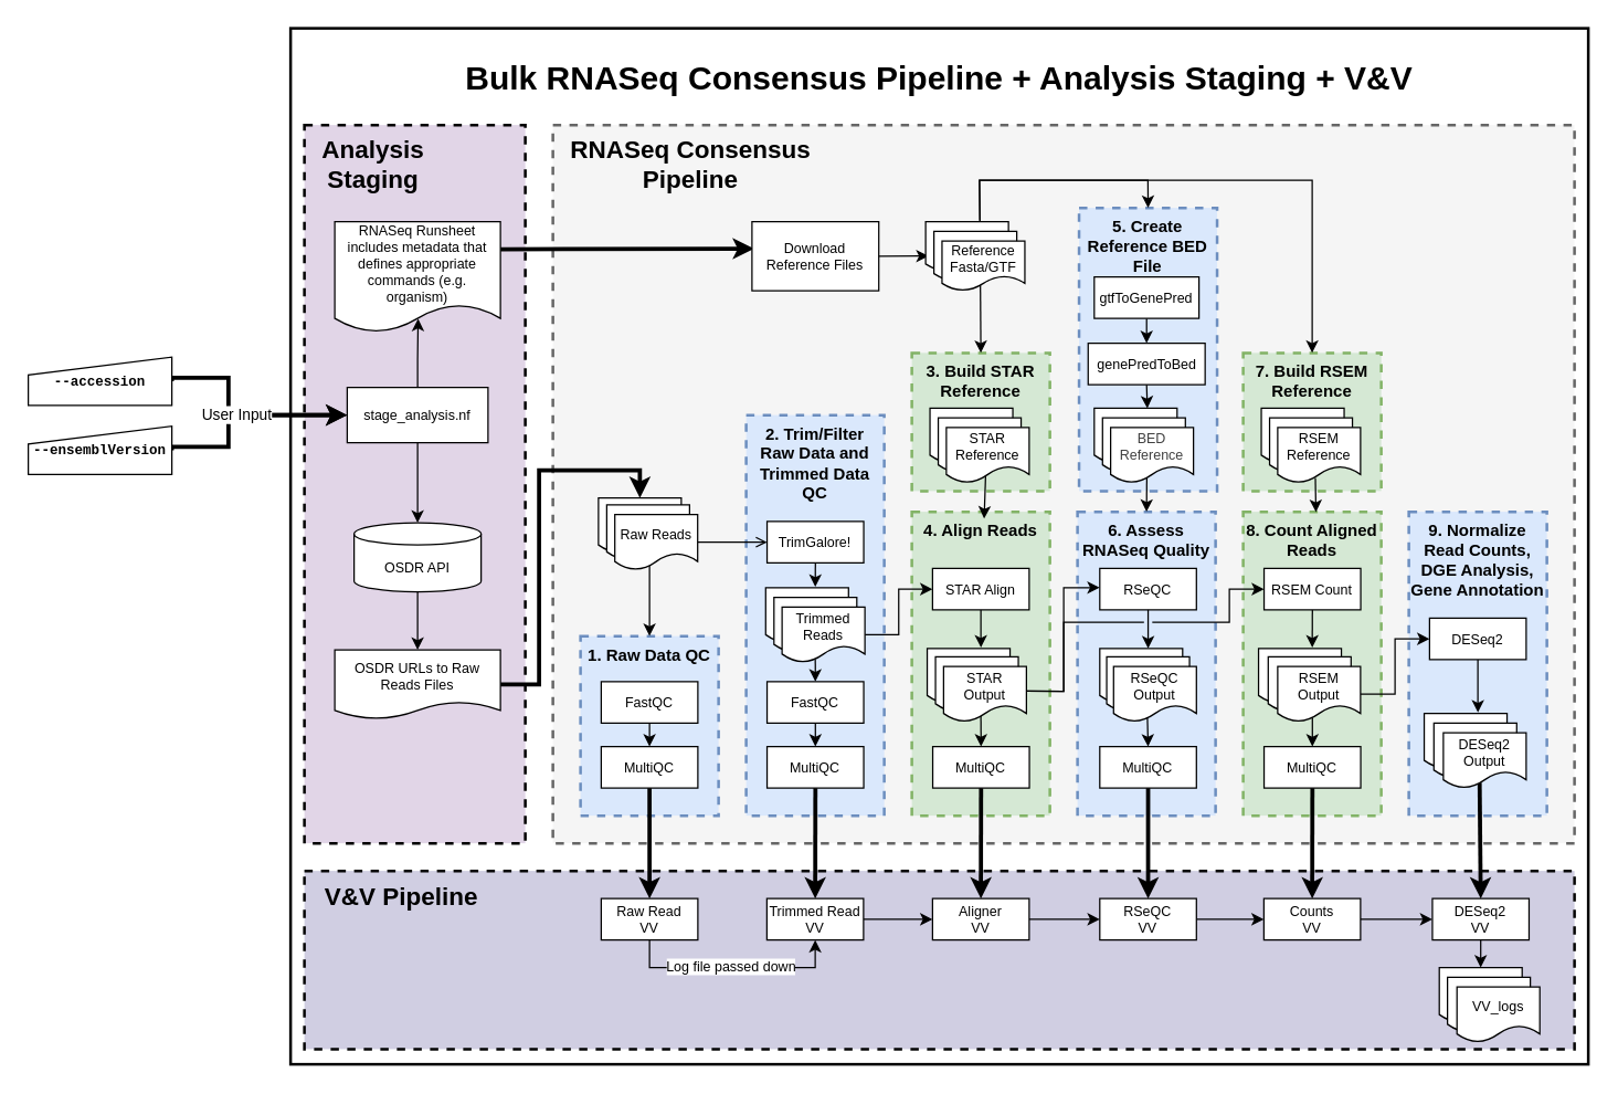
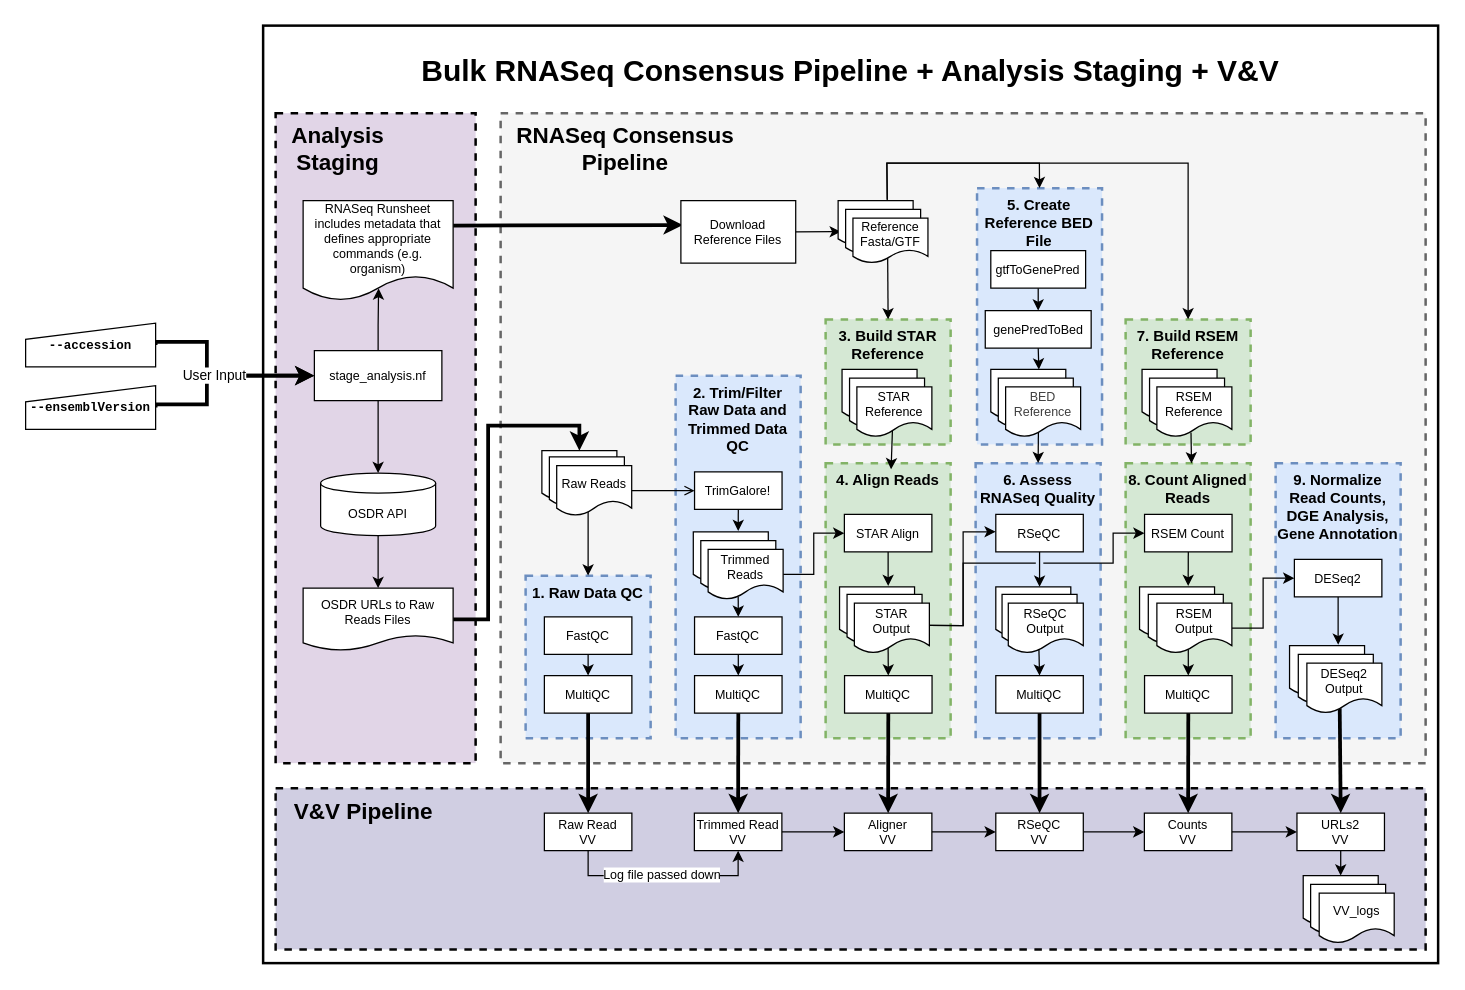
- <mxCell id="95" value="&lt;div&gt;&lt;span&gt;DESeq2&lt;/span&gt;&lt;/div&gt;&lt;div&gt;&lt;span&gt;VV&lt;/span&gt;&lt;/div&gt;" style="rounded=0;whiteSpace=wrap;html=1;fontSize=10;" parent="1" vertex="1"><mxGeometry x="1037.07" y="650" width="70" height="30" as="geometry" /></mxCell>
+ <mxCell id="95" value="&lt;div&gt;&lt;span&gt;URLs2&lt;/span&gt;&lt;/div&gt;&lt;div&gt;&lt;span&gt;VV&lt;/span&gt;&lt;/div&gt;" style="rounded=0;whiteSpace=wrap;html=1;fontSize=10;" parent="1" vertex="1"><mxGeometry x="1037.07" y="650" width="70" height="30" as="geometry" /></mxCell>
